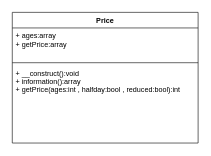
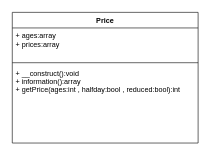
- <mxCell id="3" value="+ ages:array&#10;+ getPrice:array&#10;" style="text;strokeColor=none;fillColor=none;align=left;verticalAlign=top;spacingLeft=4;spacingRight=4;overflow=hidden;rotatable=0;points=[[0,0.5],[1,0.5]];portConstraint=eastwest;" vertex="1" parent="2"><mxGeometry y="26" width="310" height="54" as="geometry" /></mxCell>
+ <mxCell id="3" value="+ ages:array&#10;+ prices:array&#10;" style="text;strokeColor=none;fillColor=none;align=left;verticalAlign=top;spacingLeft=4;spacingRight=4;overflow=hidden;rotatable=0;points=[[0,0.5],[1,0.5]];portConstraint=eastwest;" vertex="1" parent="2"><mxGeometry y="26" width="310" height="54" as="geometry" /></mxCell>
